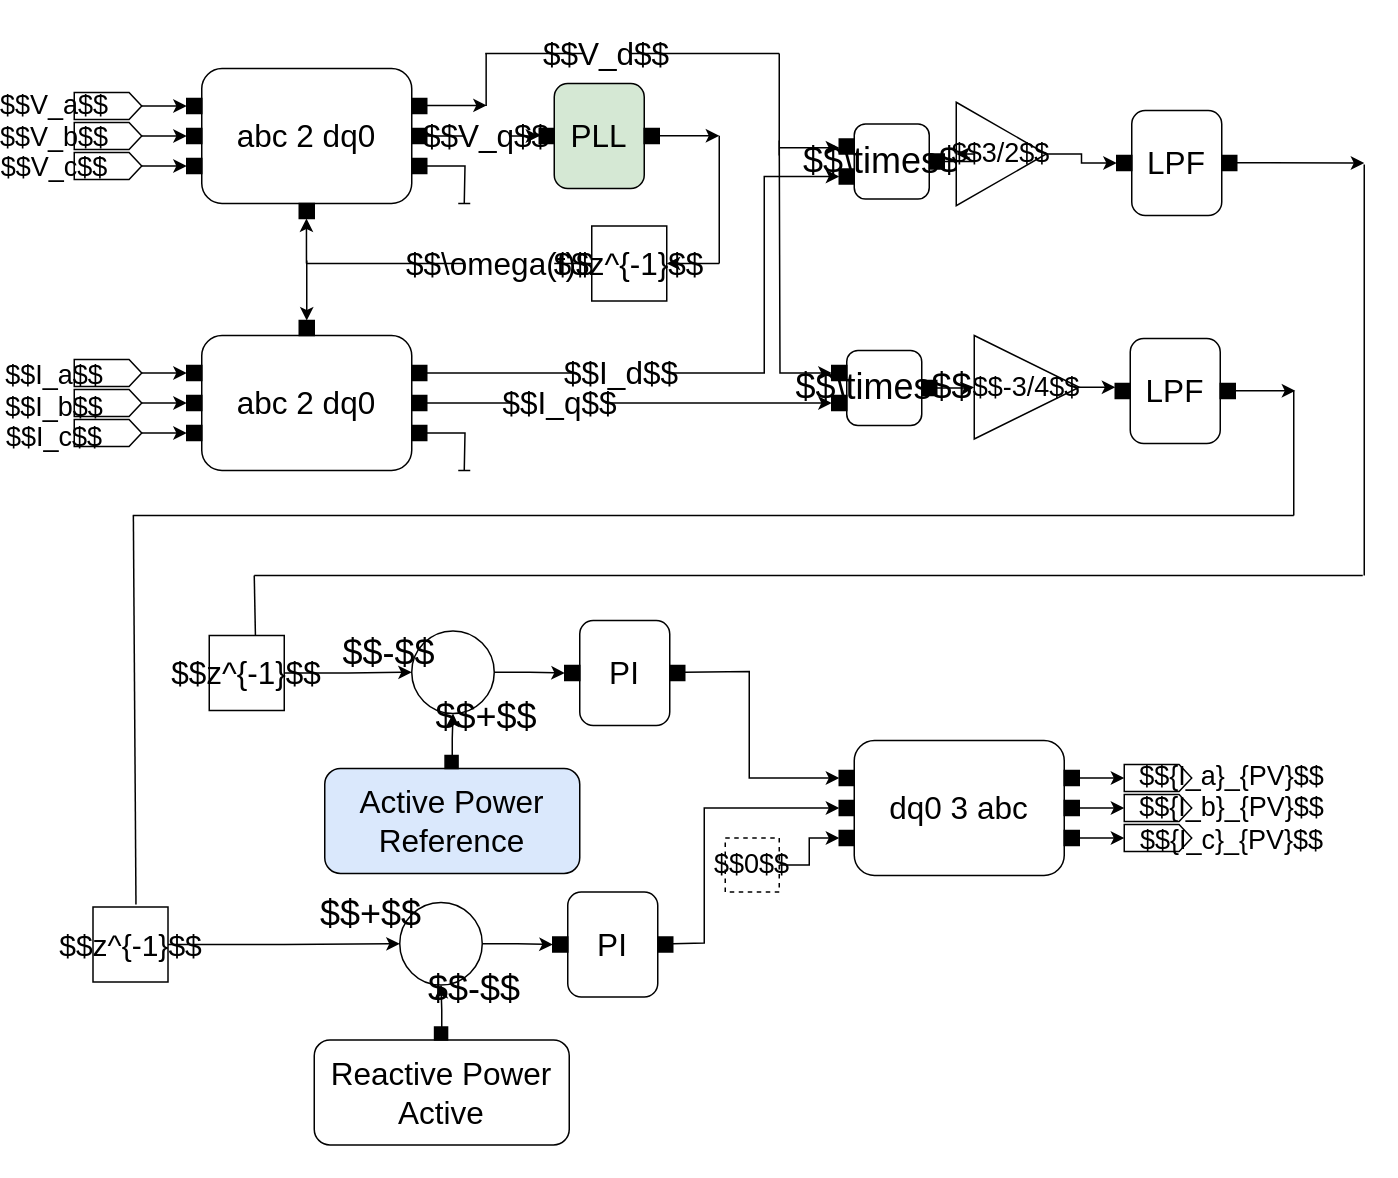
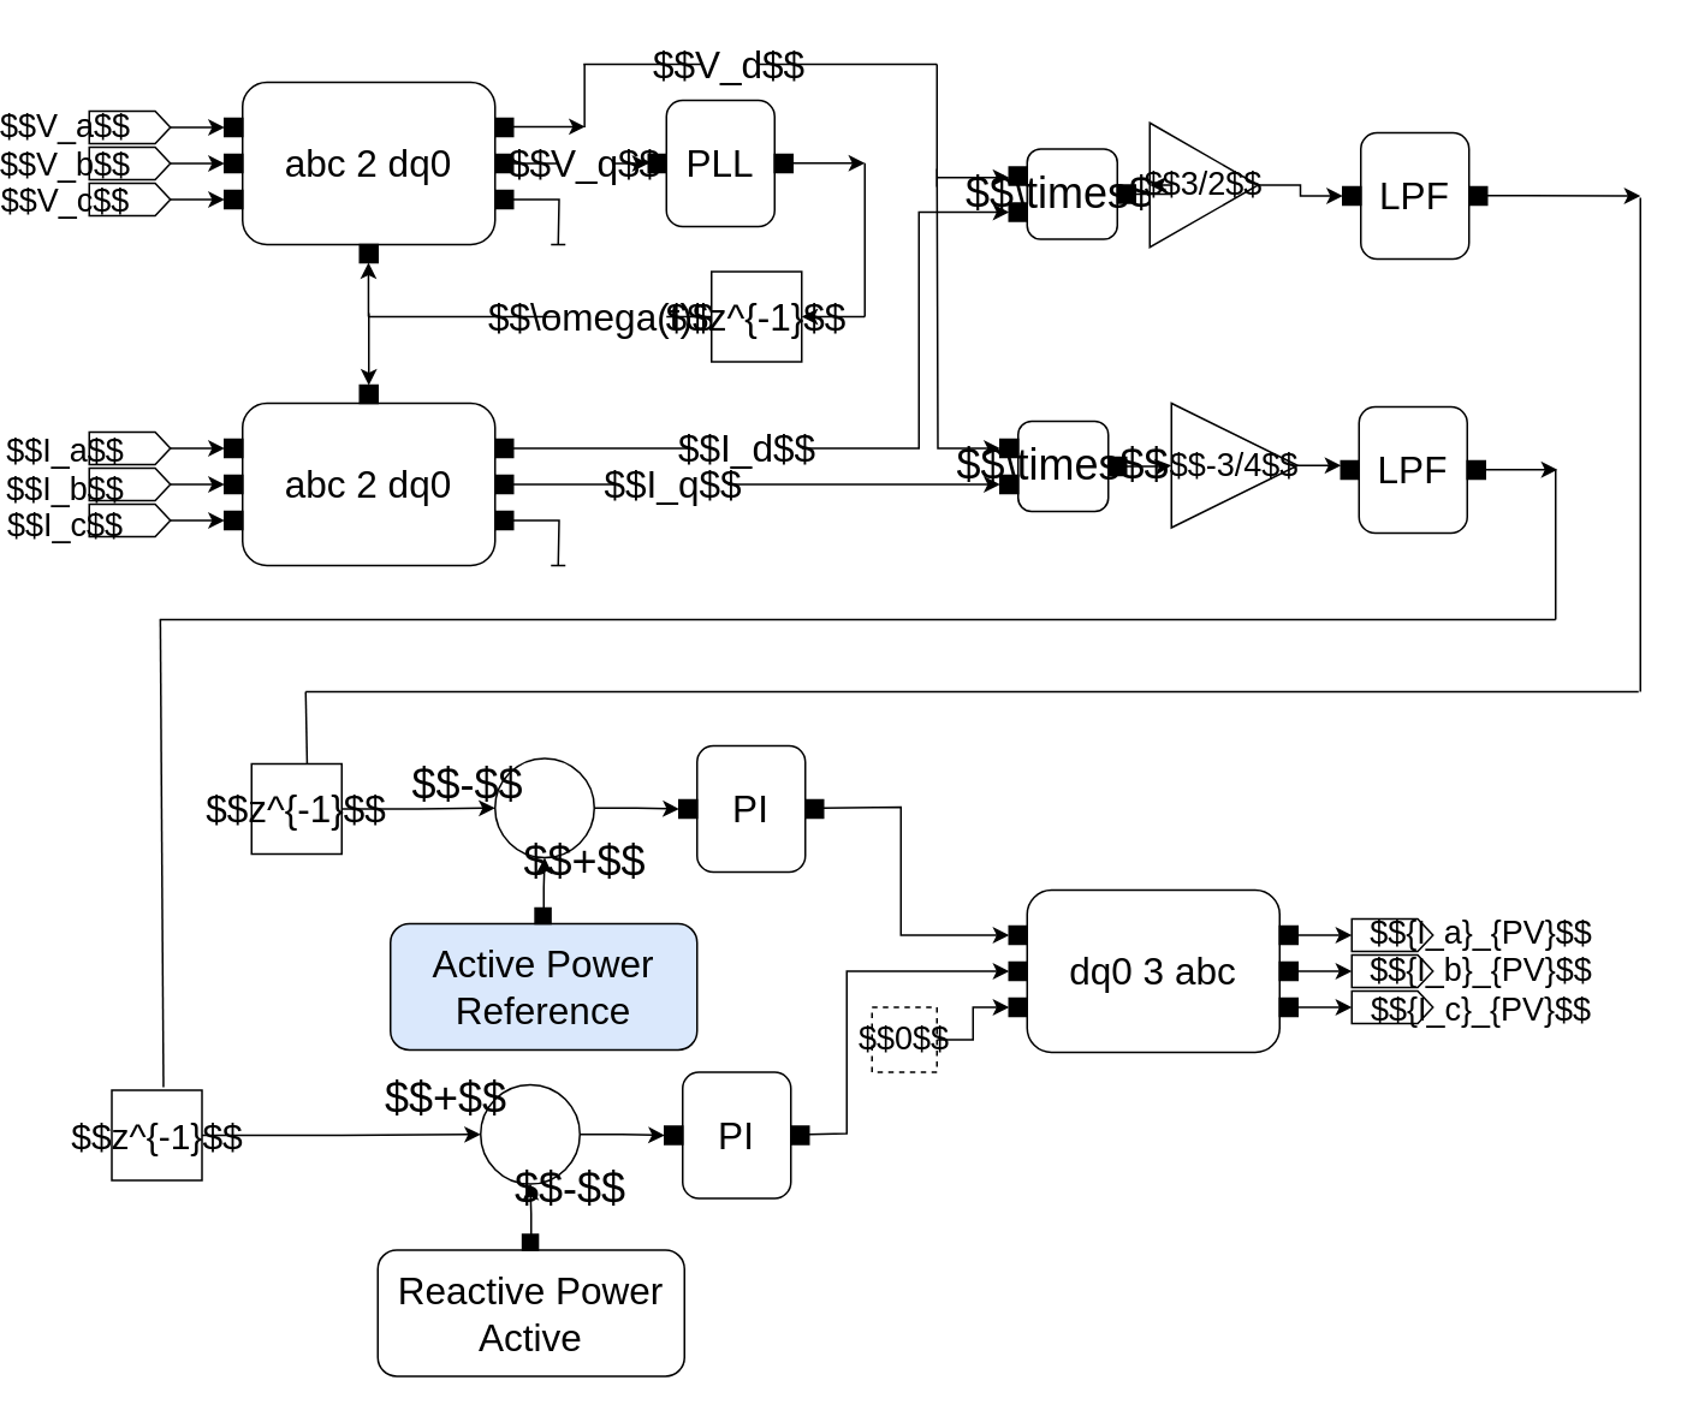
- <mxCell id="39" value="&lt;font style=&quot;font-size: 21px;&quot;&gt;PLL&lt;/font&gt;" style="rounded=1;whiteSpace=wrap;html=1;fillColor=#d5e8d4;" vertex="1" parent="38"><mxGeometry x="10" y="10" width="60" height="70" as="geometry" /></mxCell>
+ <mxCell id="39" value="&lt;font style=&quot;font-size: 21px;&quot;&gt;PLL&lt;/font&gt;" style="rounded=1;whiteSpace=wrap;html=1;" vertex="1" parent="38"><mxGeometry x="10" y="10" width="60" height="70" as="geometry" /></mxCell>
